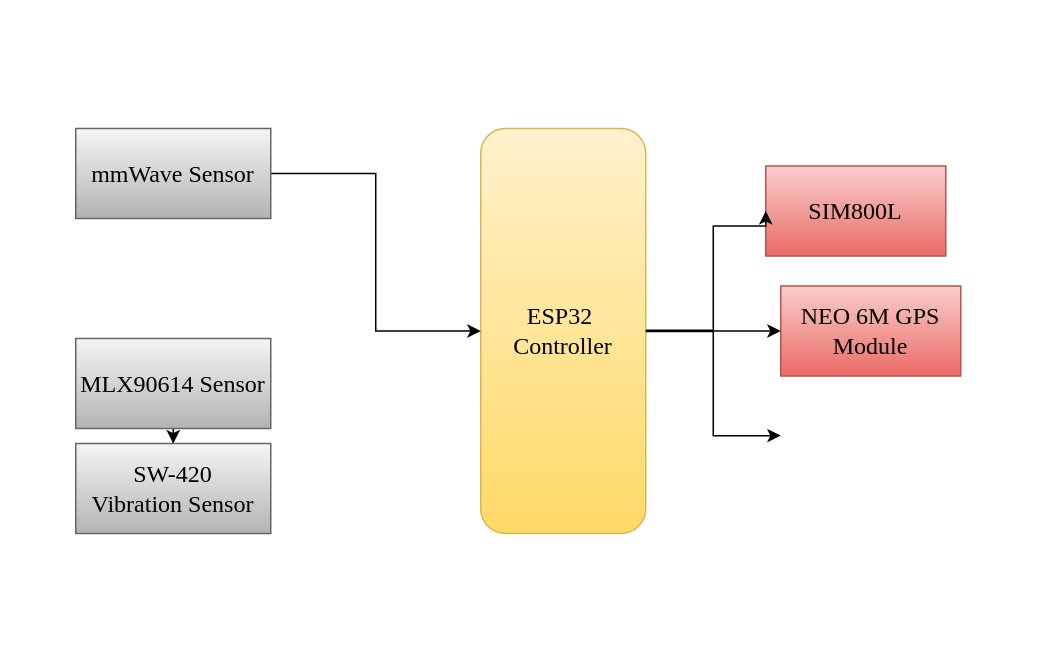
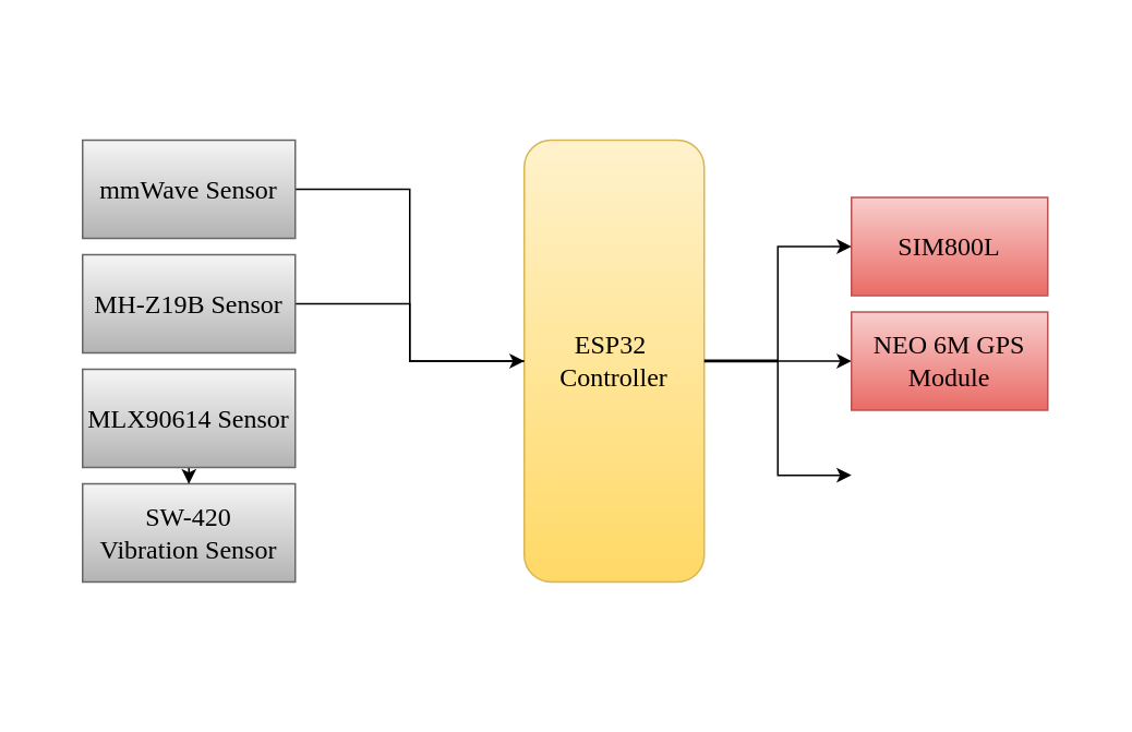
- <mxCell id="13" value="SIM800L" style="rounded=0;whiteSpace=wrap;html=1;fillColor=#f8cecc;gradientColor=#ea6b66;strokeColor=#b85450;verticalAlign=middle;fontFamily=Times New Roman;fontSize=16;" vertex="1" parent="2"><mxGeometry x="490" y="85" width="120" height="60" as="geometry" /></mxCell>
+ <mxCell id="13" value="SIM800L" style="rounded=0;whiteSpace=wrap;html=1;fillColor=#f8cecc;gradientColor=#ea6b66;strokeColor=#b85450;verticalAlign=middle;fontFamily=Times New Roman;fontSize=16;" vertex="1" parent="2"><mxGeometry x="500" y="95" width="120" height="60" as="geometry" /></mxCell>
- <mxCell id="6" value="" style="edgeStyle=orthogonalEdgeStyle;rounded=0;orthogonalLoop=1;jettySize=auto;html=1;entryX=0;entryY=0.5;entryDx=0;entryDy=0;verticalAlign=middle;fontFamily=Times New Roman;fontSize=16;" edge="1" parent="2" source="7" target="5"><mxGeometry relative="1" as="geometry"><mxPoint x="260" y="90" as="targetPoint" /></mxGeometry></mxCell>
+ <mxCell id="6" value="" style="edgeStyle=orthogonalEdgeStyle;rounded=0;orthogonalLoop=1;jettySize=auto;html=1;entryX=0;entryY=0.5;entryDx=0;entryDy=0;verticalAlign=middle;fontFamily=Times New Roman;fontSize=16;endArrow=none;" edge="1" parent="2" source="7" target="5"><mxGeometry relative="1" as="geometry"><mxPoint x="260" y="90" as="targetPoint" /></mxGeometry></mxCell>
+ <mxCell id="9" value="MH-Z19B Sensor" style="rounded=0;whiteSpace=wrap;html=1;fillColor=#f5f5f5;gradientColor=#b3b3b3;strokeColor=#666666;verticalAlign=middle;fontFamily=Times New Roman;fontSize=16;" vertex="1" parent="2"><mxGeometry x="30" y="130" width="130" height="60" as="geometry" /></mxCell>
+ <mxCell id="8" value="" style="edgeStyle=orthogonalEdgeStyle;rounded=0;orthogonalLoop=1;jettySize=auto;html=1;entryX=0;entryY=0.5;entryDx=0;entryDy=0;verticalAlign=middle;fontFamily=Times New Roman;fontSize=16;" edge="1" parent="2" source="9" target="5"><mxGeometry relative="1" as="geometry"><mxPoint x="260" y="160" as="targetPoint" /></mxGeometry></mxCell>
